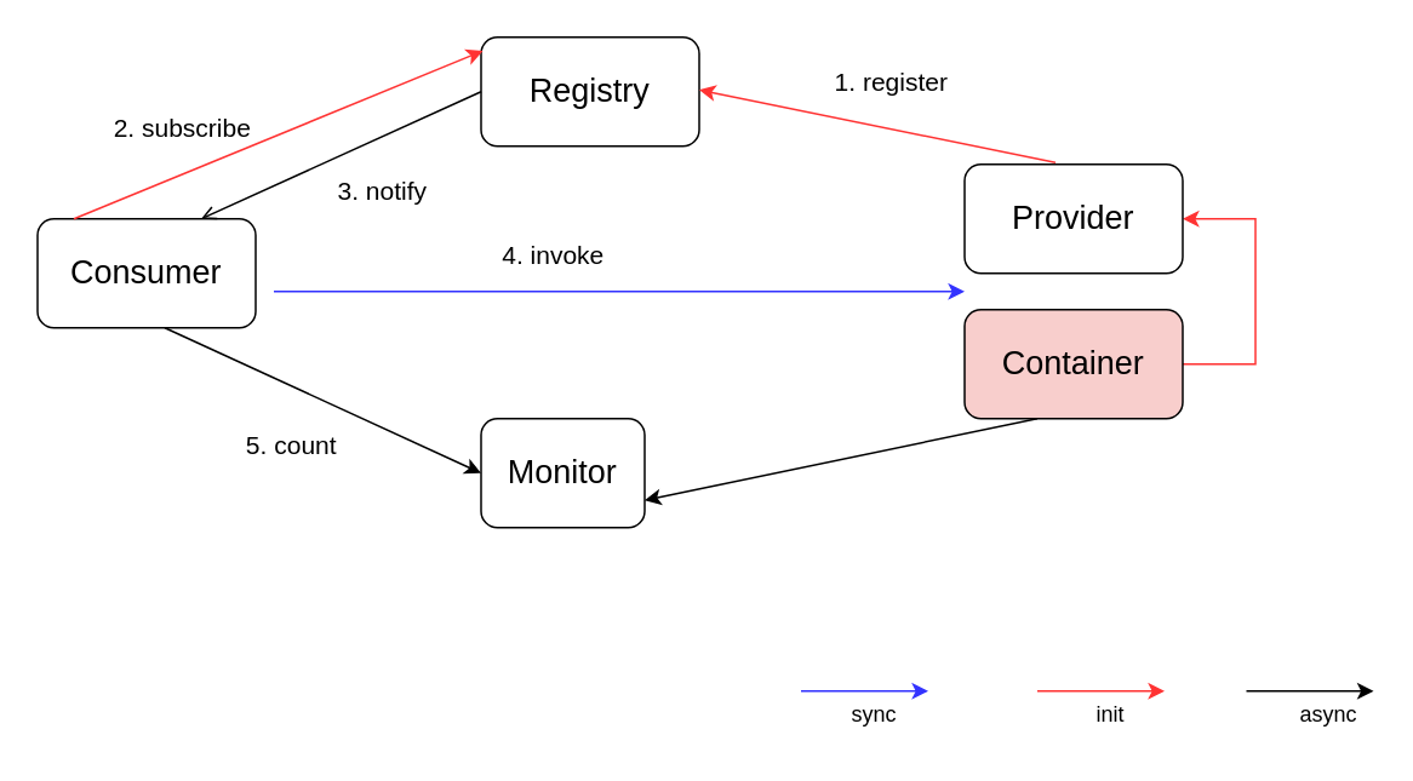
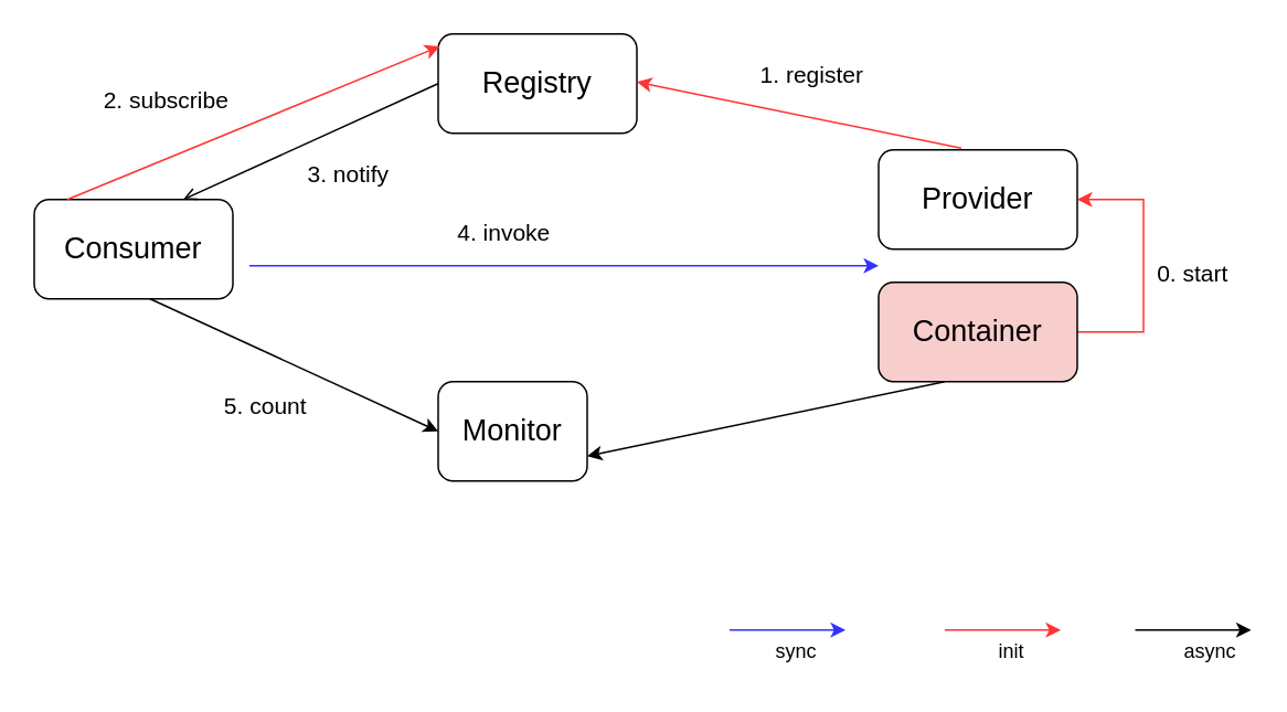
- <mxCell id="12" value="&lt;font style=&quot;font-size: 14px;&quot;&gt;2. subscribe&lt;/font&gt;" style="text;html=1;strokeColor=none;fillColor=none;align=center;verticalAlign=middle;whiteSpace=wrap;rounded=0;" vertex="1" parent="1"><mxGeometry x="50" y="50" width="100" height="40" as="geometry" /></mxCell>
+ <mxCell id="12" value="&lt;font style=&quot;font-size: 14px;&quot;&gt;2. subscribe&lt;/font&gt;" style="text;html=1;strokeColor=none;fillColor=none;align=center;verticalAlign=middle;whiteSpace=wrap;rounded=0;" vertex="1" parent="1"><mxGeometry x="50" y="40" width="100" height="40" as="geometry" /></mxCell>
+ <mxCell id="8" value="&lt;font style=&quot;font-size: 14px;&quot;&gt;0. start&lt;/font&gt;" style="text;html=1;strokeColor=none;fillColor=none;align=center;verticalAlign=middle;whiteSpace=wrap;rounded=0;" vertex="1" parent="1"><mxGeometry x="690" y="150" width="60" height="30" as="geometry" /></mxCell>
